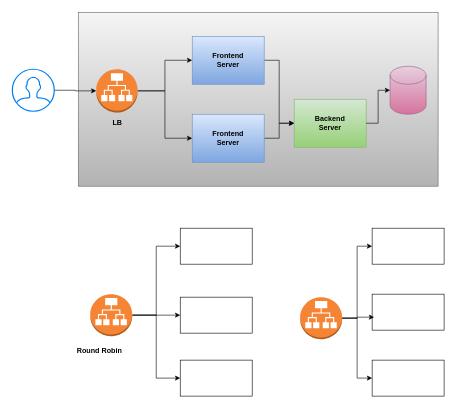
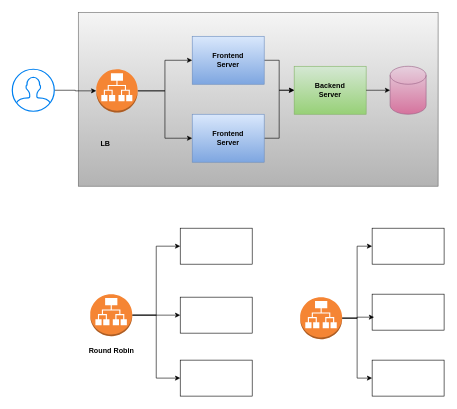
- <mxCell id="30" value="&lt;b&gt;LB&lt;/b&gt;" style="text;html=1;align=center;verticalAlign=middle;resizable=0;points=[];autosize=1;strokeColor=none;fillColor=none;" vertex="1" parent="1"><mxGeometry x="174.5" y="190" width="40" height="30" as="geometry" /></mxCell>
+ <mxCell id="30" value="&lt;b&gt;LB&lt;/b&gt;" style="text;html=1;align=center;verticalAlign=middle;resizable=0;points=[];autosize=1;strokeColor=none;fillColor=none;" vertex="1" parent="1"><mxGeometry x="154.5" y="225" width="40" height="30" as="geometry" /></mxCell>
- <mxCell id="5" value="&lt;b&gt;Backend&lt;br&gt;Server&lt;/b&gt;" style="rounded=0;whiteSpace=wrap;html=1;fillColor=#d5e8d4;gradientColor=#97d077;strokeColor=#82b366;" vertex="1" parent="1"><mxGeometry x="490" y="165" width="120" height="80" as="geometry" /></mxCell>
+ <mxCell id="5" value="&lt;b&gt;Backend&lt;br&gt;Server&lt;/b&gt;" style="rounded=0;whiteSpace=wrap;html=1;fillColor=#d5e8d4;gradientColor=#97d077;strokeColor=#82b366;" vertex="1" parent="1"><mxGeometry x="490" y="110" width="120" height="80" as="geometry" /></mxCell>
- <mxCell id="24" value="&lt;b&gt;Round Robin&lt;/b&gt;" style="text;html=1;align=center;verticalAlign=middle;resizable=0;points=[];autosize=1;strokeColor=none;fillColor=none;" vertex="1" parent="1"><mxGeometry x="115" y="570" width="100" height="30" as="geometry" /></mxCell>
+ <mxCell id="24" value="&lt;b&gt;Round Robin&lt;/b&gt;" style="text;html=1;align=center;verticalAlign=middle;resizable=0;points=[];autosize=1;strokeColor=none;fillColor=none;" vertex="1" parent="1"><mxGeometry x="135" y="570" width="100" height="30" as="geometry" /></mxCell>
